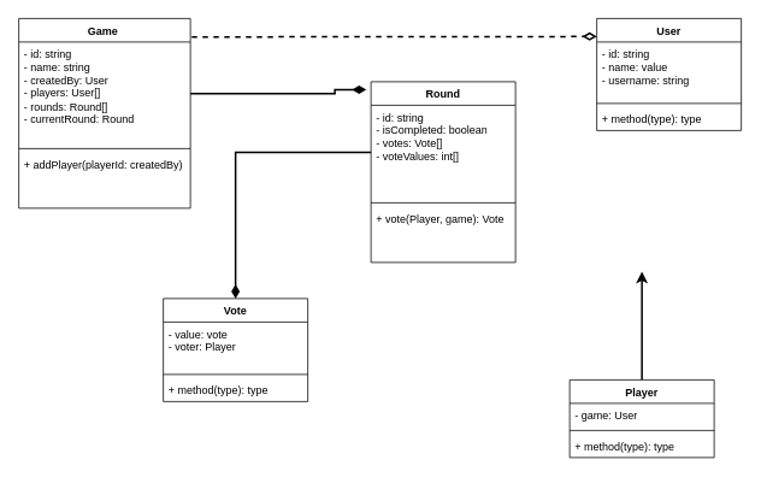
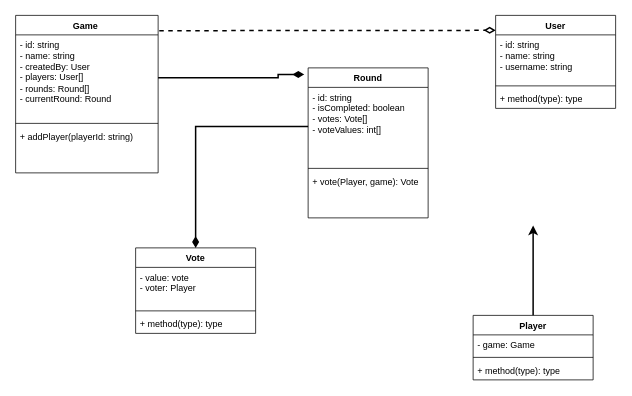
- <mxCell id="7" value="- id: string&lt;br&gt;- name: value&lt;br&gt;- username: string&lt;br&gt;" style="text;strokeColor=none;fillColor=none;align=left;verticalAlign=top;spacingLeft=4;spacingRight=4;overflow=hidden;rotatable=0;points=[[0,0.5],[1,0.5]];portConstraint=eastwest;whiteSpace=wrap;html=1;" parent="6" vertex="1"><mxGeometry y="26" width="160" height="64" as="geometry" /></mxCell>
+ <mxCell id="7" value="- id: string&lt;br&gt;- name: string&lt;br&gt;- username: string&lt;br&gt;" style="text;strokeColor=none;fillColor=none;align=left;verticalAlign=top;spacingLeft=4;spacingRight=4;overflow=hidden;rotatable=0;points=[[0,0.5],[1,0.5]];portConstraint=eastwest;whiteSpace=wrap;html=1;" parent="6" vertex="1"><mxGeometry y="26" width="160" height="64" as="geometry" /></mxCell>
- <mxCell id="5" value="+ addPlayer(playerId: createdBy)&lt;br&gt;" style="text;strokeColor=none;fillColor=none;align=left;verticalAlign=top;spacingLeft=4;spacingRight=4;overflow=hidden;rotatable=0;points=[[0,0.5],[1,0.5]];portConstraint=eastwest;whiteSpace=wrap;html=1;" parent="2" vertex="1"><mxGeometry y="148" width="190" height="62" as="geometry" /></mxCell>
+ <mxCell id="5" value="+ addPlayer(playerId: string)&lt;br&gt;" style="text;strokeColor=none;fillColor=none;align=left;verticalAlign=top;spacingLeft=4;spacingRight=4;overflow=hidden;rotatable=0;points=[[0,0.5],[1,0.5]];portConstraint=eastwest;whiteSpace=wrap;html=1;" parent="2" vertex="1"><mxGeometry y="148" width="190" height="62" as="geometry" /></mxCell>
- <mxCell id="12" value="- game: User" style="text;strokeColor=none;fillColor=none;align=left;verticalAlign=top;spacingLeft=4;spacingRight=4;overflow=hidden;rotatable=0;points=[[0,0.5],[1,0.5]];portConstraint=eastwest;whiteSpace=wrap;html=1;" parent="11" vertex="1"><mxGeometry y="26" width="160" height="26" as="geometry" /></mxCell>
+ <mxCell id="12" value="- game: Game" style="text;strokeColor=none;fillColor=none;align=left;verticalAlign=top;spacingLeft=4;spacingRight=4;overflow=hidden;rotatable=0;points=[[0,0.5],[1,0.5]];portConstraint=eastwest;whiteSpace=wrap;html=1;" parent="11" vertex="1"><mxGeometry y="26" width="160" height="26" as="geometry" /></mxCell>
